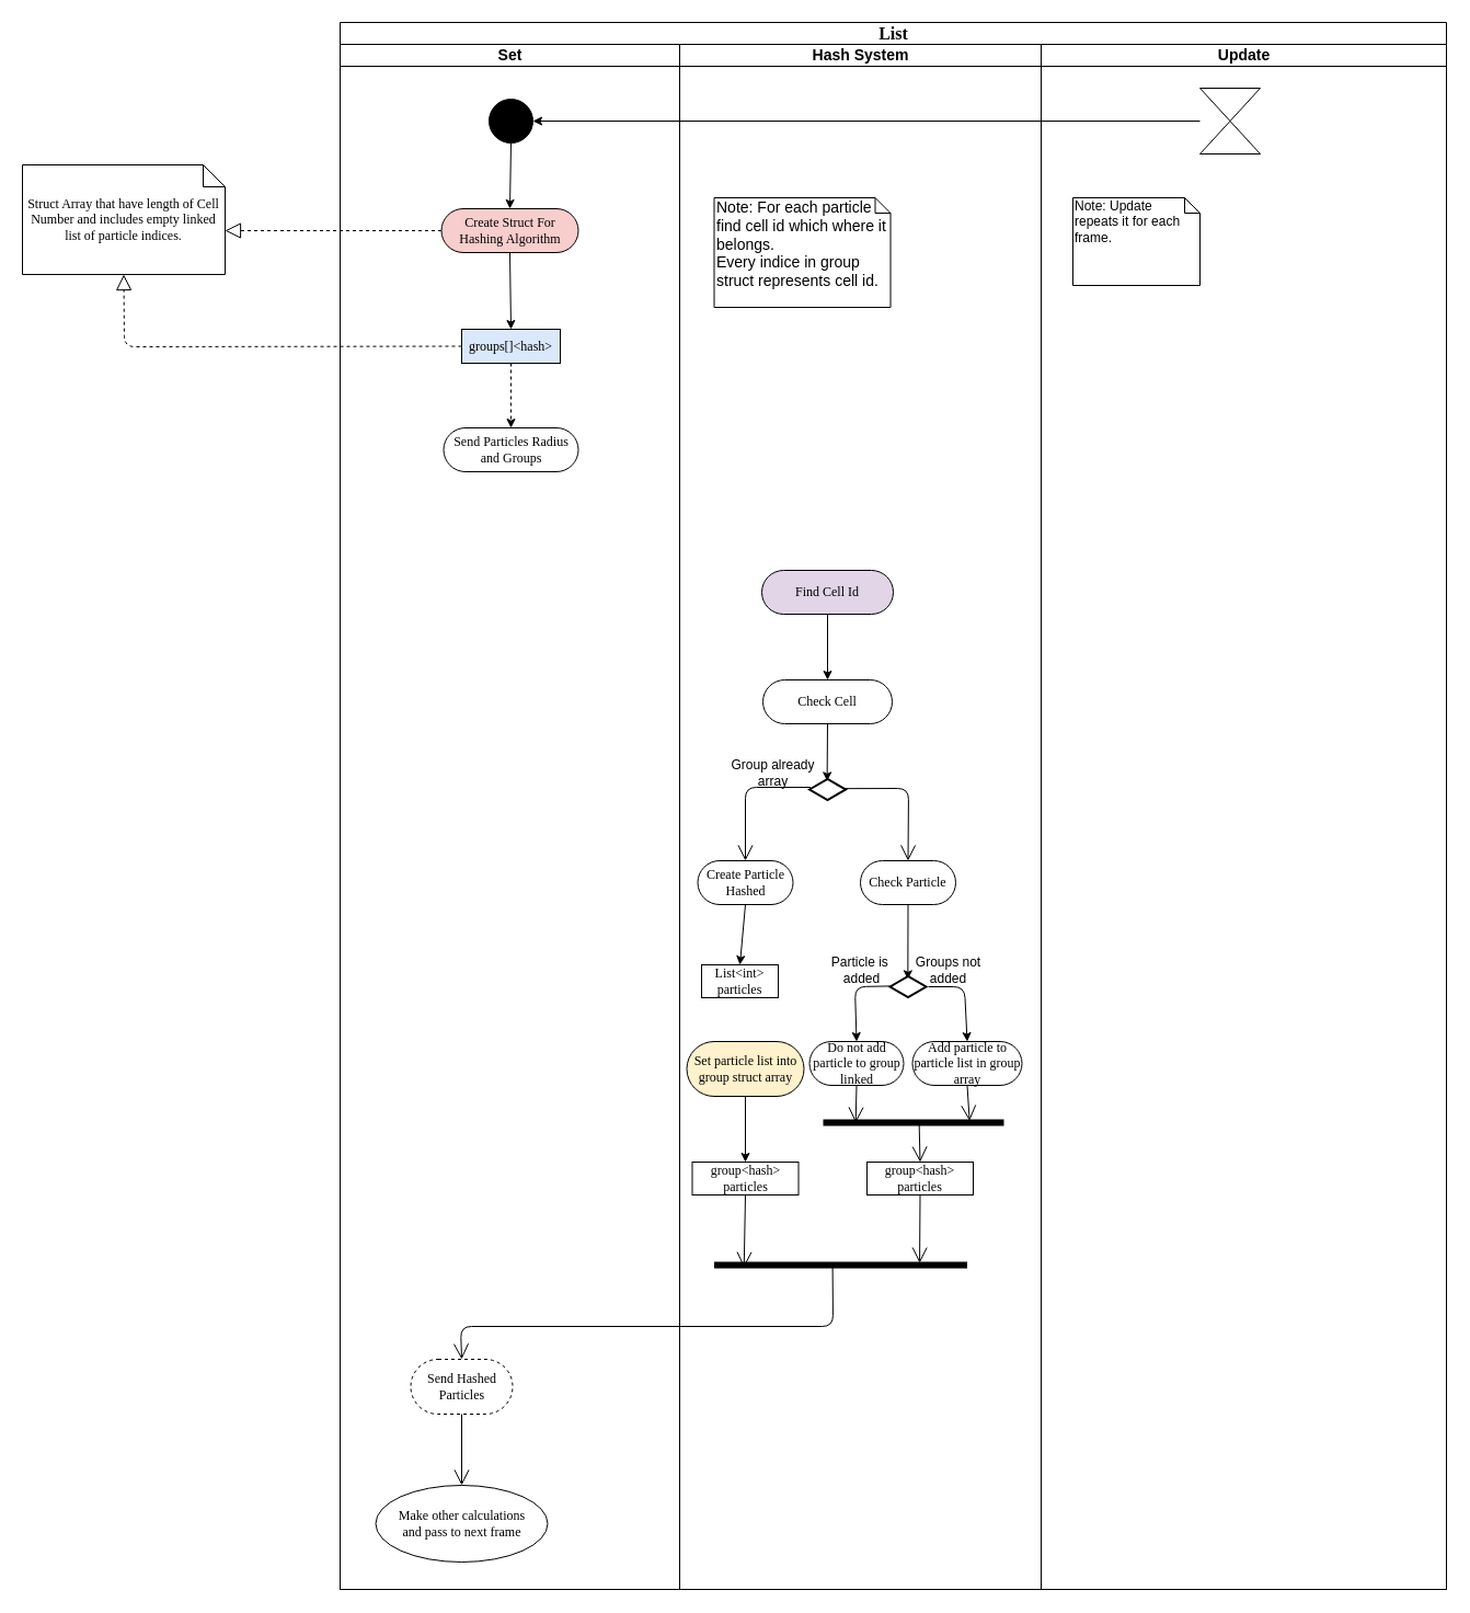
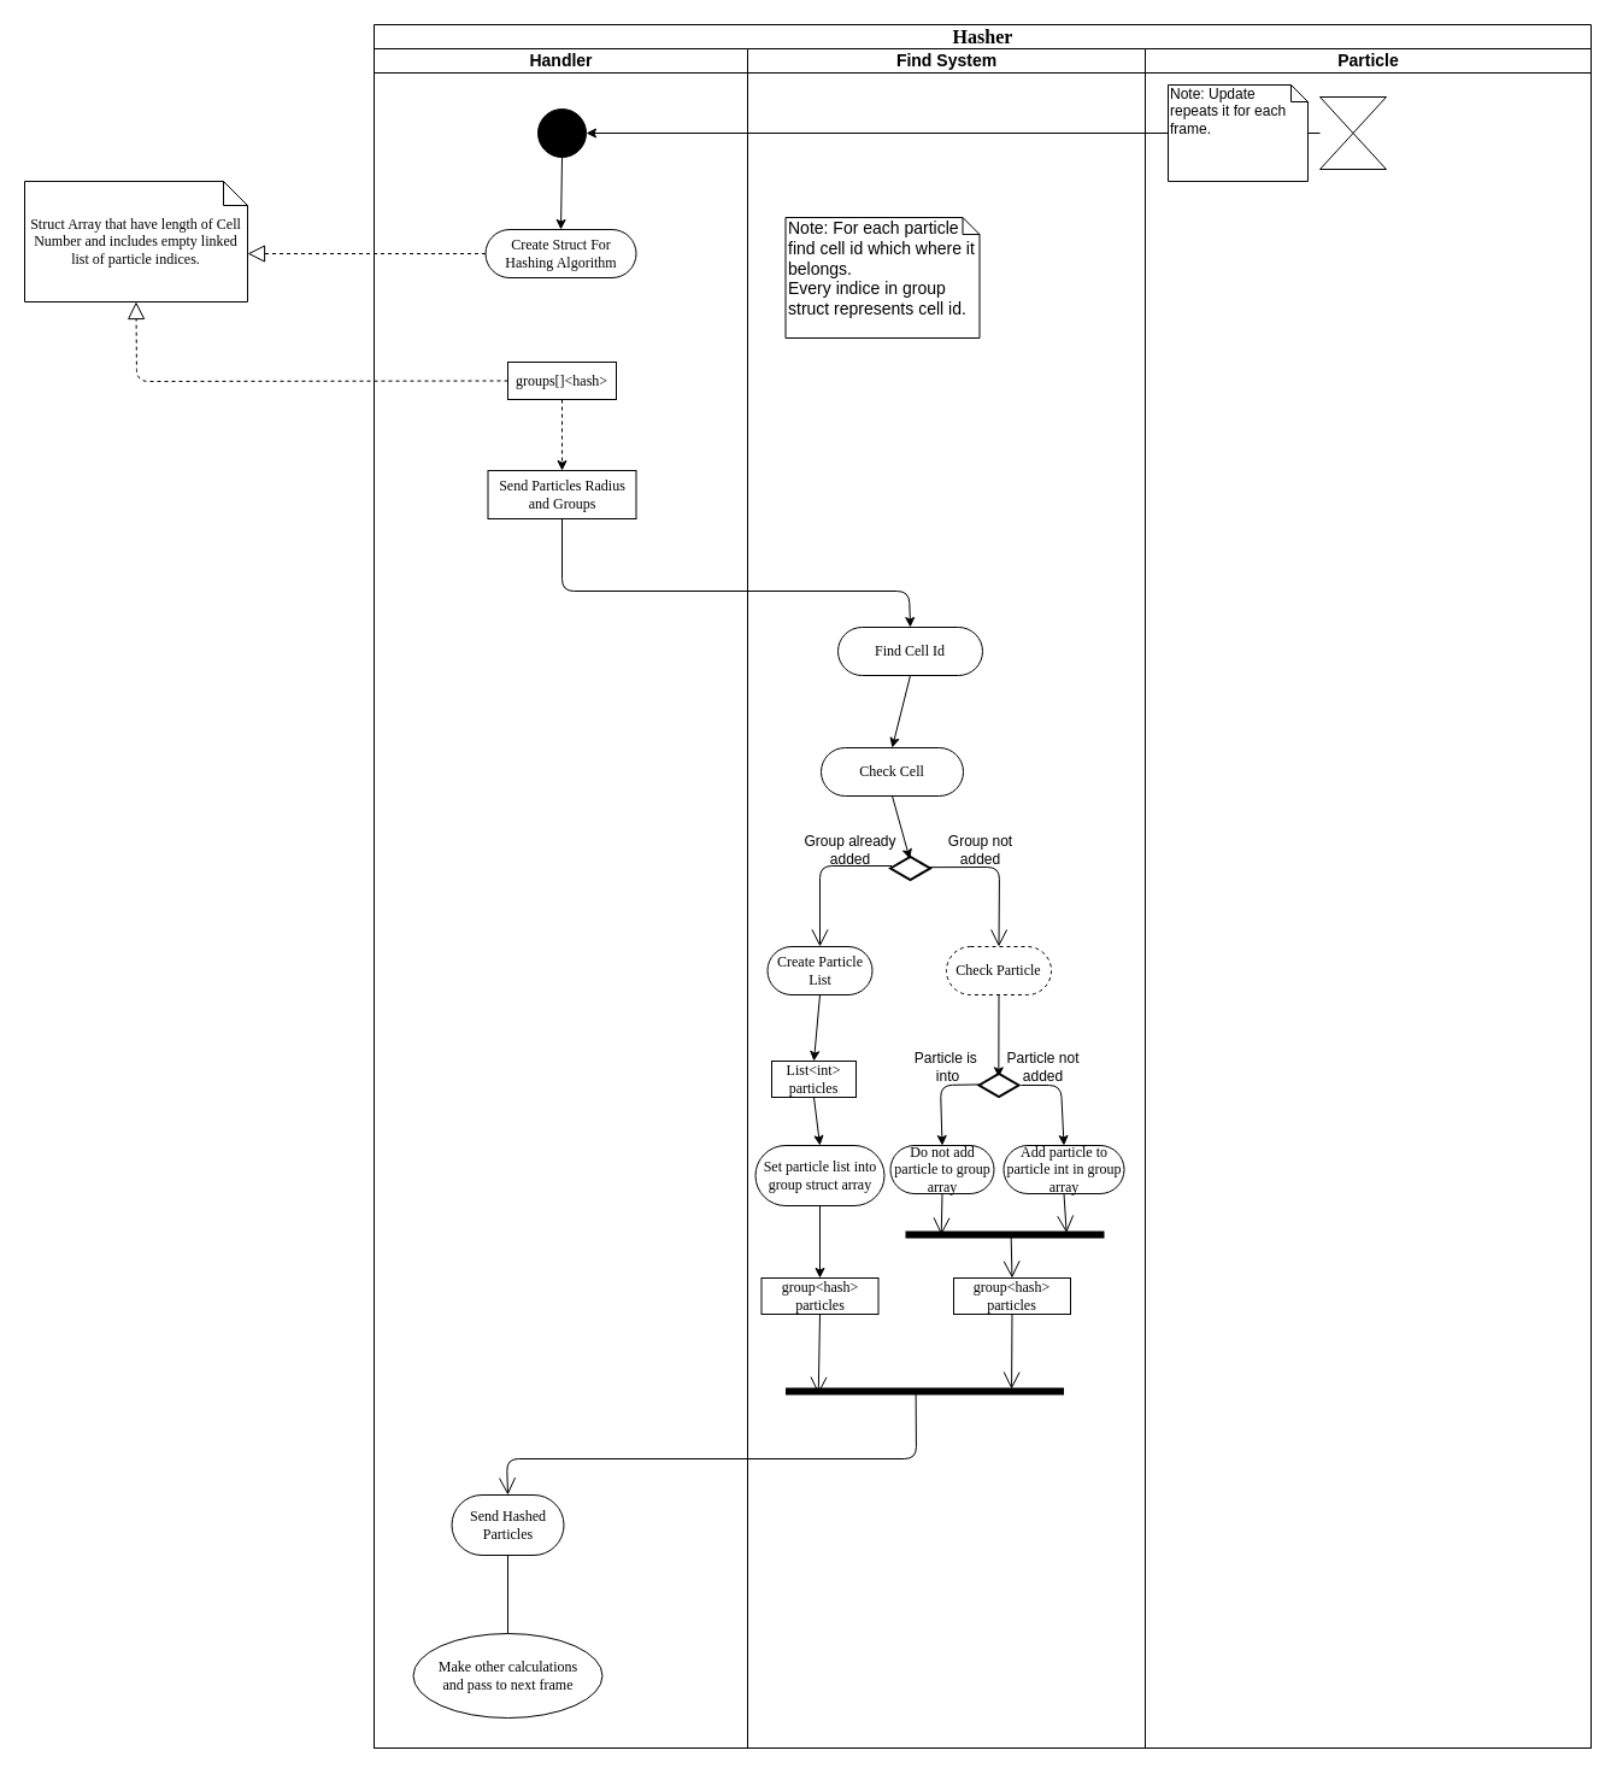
- <mxCell id="2" value="&lt;font style=&quot;font-size: 16px&quot;&gt;List&lt;/font&gt;" style="swimlane;html=1;childLayout=stackLayout;startSize=20;rounded=0;shadow=0;comic=0;labelBackgroundColor=none;strokeWidth=1;fontFamily=Verdana;fontSize=14;align=center;" parent="1" vertex="1"><mxGeometry x="310" y="20" width="1010" height="1430" as="geometry"><mxRectangle x="40" y="20" width="60" height="20" as="alternateBounds" /></mxGeometry></mxCell>
+ <mxCell id="2" value="&lt;font style=&quot;font-size: 16px&quot;&gt;Hasher&lt;/font&gt;" style="swimlane;html=1;childLayout=stackLayout;startSize=20;rounded=0;shadow=0;comic=0;labelBackgroundColor=none;strokeWidth=1;fontFamily=Verdana;fontSize=14;align=center;" parent="1" vertex="1"><mxGeometry x="310" y="20" width="1010" height="1430" as="geometry"><mxRectangle x="40" y="20" width="60" height="20" as="alternateBounds" /></mxGeometry></mxCell>
- <mxCell id="3" value="&lt;font style=&quot;font-size: 14px&quot;&gt;Set&lt;/font&gt;" style="swimlane;html=1;startSize=20;" parent="2" vertex="1"><mxGeometry y="20" width="310" height="1410" as="geometry" /></mxCell>
+ <mxCell id="3" value="&lt;font style=&quot;font-size: 14px&quot;&gt;Handler&lt;/font&gt;" style="swimlane;html=1;startSize=20;" parent="2" vertex="1"><mxGeometry y="20" width="310" height="1410" as="geometry" /></mxCell>
- <mxCell id="14" value="&lt;font style=&quot;font-size: 14px&quot;&gt;Hash System&lt;/font&gt;" style="swimlane;html=1;startSize=20;" parent="2" vertex="1"><mxGeometry x="310" y="20" width="330" height="1410" as="geometry" /></mxCell>
+ <mxCell id="14" value="&lt;font style=&quot;font-size: 14px&quot;&gt;Find System&lt;/font&gt;" style="swimlane;html=1;startSize=20;" parent="2" vertex="1"><mxGeometry x="310" y="20" width="330" height="1410" as="geometry" /></mxCell>
- <mxCell id="52" value="&lt;font style=&quot;font-size: 14px&quot;&gt;Update&lt;/font&gt;" style="swimlane;html=1;startSize=20;" parent="2" vertex="1"><mxGeometry x="640" y="20" width="370" height="1410" as="geometry" /></mxCell>
+ <mxCell id="52" value="&lt;font style=&quot;font-size: 14px&quot;&gt;Particle&lt;/font&gt;" style="swimlane;html=1;startSize=20;" parent="2" vertex="1"><mxGeometry x="640" y="20" width="370" height="1410" as="geometry" /></mxCell>
- <mxCell id="6" value="Create Struct For Hashing Algorithm" style="rounded=1;whiteSpace=wrap;html=1;shadow=0;comic=0;labelBackgroundColor=none;strokeWidth=1;fontFamily=Verdana;fontSize=12;align=center;arcSize=50;fillColor=#f8cecc;" parent="3" vertex="1"><mxGeometry x="92.5" y="150" width="125" height="40" as="geometry" /></mxCell>
+ <mxCell id="6" value="Create Struct For Hashing Algorithm" style="rounded=1;whiteSpace=wrap;html=1;shadow=0;comic=0;labelBackgroundColor=none;strokeWidth=1;fontFamily=Verdana;fontSize=12;align=center;arcSize=50;" parent="3" vertex="1"><mxGeometry x="92.5" y="150" width="125" height="40" as="geometry" /></mxCell>
- <mxCell id="53" value="Note: Update repeats it for each frame." style="shape=note;whiteSpace=wrap;html=1;size=14;verticalAlign=top;align=left;spacingTop=-6;strokeWidth=1;" parent="52" vertex="1"><mxGeometry x="29" y="140" width="116" height="80" as="geometry" /></mxCell>
+ <mxCell id="53" value="Note: Update repeats it for each frame." style="shape=note;whiteSpace=wrap;html=1;size=14;verticalAlign=top;align=left;spacingTop=-6;strokeWidth=1;" parent="52" vertex="1"><mxGeometry x="19" y="30" width="116" height="80" as="geometry" /></mxCell>
- <mxCell id="9" value="" style="endArrow=classic;html=1;exitX=0.5;exitY=1;exitDx=0;exitDy=0;entryX=0.5;entryY=0;entryDx=0;entryDy=0;" parent="3" source="6" target="7" edge="1"><mxGeometry width="50" height="50" relative="1" as="geometry"><mxPoint x="150" y="200" as="sourcePoint" /><mxPoint x="180" y="240" as="targetPoint" /></mxGeometry></mxCell>
- <mxCell id="7" value="groups[]&amp;lt;hash&amp;gt;" style="rounded=0;whiteSpace=wrap;html=1;shadow=0;comic=0;labelBackgroundColor=none;strokeWidth=1;fontFamily=Verdana;fontSize=12;align=center;arcSize=50;fillColor=#dae8fc;" parent="3" vertex="1"><mxGeometry x="111" y="260" width="90" height="31" as="geometry" /></mxCell>
+ <mxCell id="7" value="groups[]&amp;lt;hash&amp;gt;" style="rounded=0;whiteSpace=wrap;html=1;shadow=0;comic=0;labelBackgroundColor=none;strokeWidth=1;fontFamily=Verdana;fontSize=12;align=center;arcSize=50;" parent="3" vertex="1"><mxGeometry x="111" y="260" width="90" height="31" as="geometry" /></mxCell>
- <mxCell id="5" value="Send Particles Radius and Groups" style="rounded=1;whiteSpace=wrap;html=1;shadow=0;comic=0;labelBackgroundColor=none;strokeWidth=1;fontFamily=Verdana;fontSize=12;align=center;arcSize=50;" parent="3" vertex="1"><mxGeometry x="94.5" y="350" width="123" height="40" as="geometry" /></mxCell>
+ <mxCell id="5" value="Send Particles Radius and Groups" style="whiteSpace=wrap;html=1;shadow=0;comic=0;labelBackgroundColor=none;strokeWidth=1;fontFamily=Verdana;fontSize=12;align=center;arcSize=50;rounded=0;" parent="3" vertex="1"><mxGeometry x="94.5" y="350" width="123" height="40" as="geometry" /></mxCell>
+ <mxCell id="49" value="" style="endArrow=classic;html=1;exitX=0.5;exitY=1;exitDx=0;exitDy=0;entryX=0.5;entryY=0;entryDx=0;entryDy=0;" parent="2" source="5" target="15" edge="1"><mxGeometry width="50" height="50" relative="1" as="geometry"><mxPoint x="150" y="500" as="sourcePoint" /><mxPoint x="450" y="470" as="targetPoint" /><Array as="points"><mxPoint x="156" y="470" /><mxPoint x="444" y="470" /></Array></mxGeometry></mxCell>
- <mxCell id="15" value="Find Cell Id" style="rounded=1;whiteSpace=wrap;html=1;shadow=0;comic=0;labelBackgroundColor=none;strokeWidth=1;fontFamily=Verdana;fontSize=12;align=center;arcSize=50;fillColor=#e1d5e7;" parent="14" vertex="1"><mxGeometry x="75" y="480" width="120" height="40" as="geometry" /></mxCell>
+ <mxCell id="15" value="Find Cell Id" style="rounded=1;whiteSpace=wrap;html=1;shadow=0;comic=0;labelBackgroundColor=none;strokeWidth=1;fontFamily=Verdana;fontSize=12;align=center;arcSize=50;" parent="14" vertex="1"><mxGeometry x="75" y="480" width="120" height="40" as="geometry" /></mxCell>
- <mxCell id="17" value="Check Cell" style="rounded=1;whiteSpace=wrap;html=1;shadow=0;comic=0;labelBackgroundColor=none;strokeWidth=1;fontFamily=Verdana;fontSize=12;align=center;arcSize=50;" parent="14" vertex="1"><mxGeometry x="76" y="580" width="118" height="40" as="geometry" /></mxCell>
+ <mxCell id="17" value="Check Cell" style="rounded=1;whiteSpace=wrap;html=1;shadow=0;comic=0;labelBackgroundColor=none;strokeWidth=1;fontFamily=Verdana;fontSize=12;align=center;arcSize=50;" parent="14" vertex="1"><mxGeometry x="61" y="580" width="118" height="40" as="geometry" /></mxCell>
- <mxCell id="20" value="Group already &lt;br&gt;array" style="text;html=1;align=center;verticalAlign=middle;resizable=0;points=[];;autosize=1;" parent="14" vertex="1"><mxGeometry x="40" y="650" width="90" height="30" as="geometry" /></mxCell>
+ <mxCell id="20" value="Group already &lt;br&gt;added" style="text;html=1;align=center;verticalAlign=middle;resizable=0;points=[];;autosize=1;" parent="14" vertex="1"><mxGeometry x="40" y="650" width="90" height="30" as="geometry" /></mxCell>
+ <mxCell id="21" value="Group not &lt;br&gt;added" style="text;html=1;align=center;verticalAlign=middle;resizable=0;points=[];;autosize=1;" parent="14" vertex="1"><mxGeometry x="158" y="650" width="70" height="30" as="geometry" /></mxCell>
- <mxCell id="23" value="Create Particle Hashed" style="rounded=1;whiteSpace=wrap;html=1;shadow=0;comic=0;labelBackgroundColor=none;strokeWidth=1;fontFamily=Verdana;fontSize=12;align=center;arcSize=50;" parent="14" vertex="1"><mxGeometry x="16.5" y="745" width="87" height="40" as="geometry" /></mxCell>
+ <mxCell id="23" value="Create Particle List" style="rounded=1;whiteSpace=wrap;html=1;shadow=0;comic=0;labelBackgroundColor=none;strokeWidth=1;fontFamily=Verdana;fontSize=12;align=center;arcSize=50;" parent="14" vertex="1"><mxGeometry x="16.5" y="745" width="87" height="40" as="geometry" /></mxCell>
- <mxCell id="24" value="Check Particle" style="rounded=1;whiteSpace=wrap;html=1;shadow=0;comic=0;labelBackgroundColor=none;strokeWidth=1;fontFamily=Verdana;fontSize=12;align=center;arcSize=50;" parent="14" vertex="1"><mxGeometry x="165" y="745" width="87" height="40" as="geometry" /></mxCell>
+ <mxCell id="24" value="Check Particle" style="rounded=1;whiteSpace=wrap;html=1;shadow=0;comic=0;labelBackgroundColor=none;strokeWidth=1;fontFamily=Verdana;fontSize=12;align=center;arcSize=50;dashed=1;" parent="14" vertex="1"><mxGeometry x="165" y="745" width="87" height="40" as="geometry" /></mxCell>
- <mxCell id="43" value="Particle is&amp;nbsp;&lt;br&gt;added" style="text;html=1;align=center;verticalAlign=middle;resizable=0;points=[];;autosize=1;" parent="14" vertex="1"><mxGeometry x="131" y="830" width="70" height="30" as="geometry" /></mxCell>
+ <mxCell id="43" value="Particle is&amp;nbsp;&lt;br&gt;into" style="text;html=1;align=center;verticalAlign=middle;resizable=0;points=[];;autosize=1;" parent="14" vertex="1"><mxGeometry x="131" y="830" width="70" height="30" as="geometry" /></mxCell>
- <mxCell id="42" value="Groups not &lt;br&gt;added" style="text;html=1;align=center;verticalAlign=middle;resizable=0;points=[];;autosize=1;" parent="14" vertex="1"><mxGeometry x="205" y="830" width="80" height="30" as="geometry" /></mxCell>
+ <mxCell id="42" value="Particle not &lt;br&gt;added" style="text;html=1;align=center;verticalAlign=middle;resizable=0;points=[];;autosize=1;" parent="14" vertex="1"><mxGeometry x="205" y="830" width="80" height="30" as="geometry" /></mxCell>
+ <mxCell id="40" value="" style="endArrow=classic;html=1;entryX=0.5;entryY=0;entryDx=0;entryDy=0;exitX=0.5;exitY=1;exitDx=0;exitDy=0;" parent="14" source="25" target="26" edge="1"><mxGeometry width="50" height="50" relative="1" as="geometry"><mxPoint x="54.5" y="860" as="sourcePoint" /><mxPoint x="54.5" y="895" as="targetPoint" /></mxGeometry></mxCell>
- <mxCell id="45" value="Do not add particle to group linked" style="rounded=1;whiteSpace=wrap;html=1;shadow=0;comic=0;labelBackgroundColor=none;strokeWidth=1;fontFamily=Verdana;fontSize=12;align=center;arcSize=50;" parent="14" vertex="1"><mxGeometry x="118.5" y="910" width="86" height="40" as="geometry" /></mxCell>
+ <mxCell id="45" value="Do not add particle to group array" style="rounded=1;whiteSpace=wrap;html=1;shadow=0;comic=0;labelBackgroundColor=none;strokeWidth=1;fontFamily=Verdana;fontSize=12;align=center;arcSize=50;" parent="14" vertex="1"><mxGeometry x="118.5" y="910" width="86" height="40" as="geometry" /></mxCell>
- <mxCell id="27" value="Add particle to particle list in group array" style="rounded=1;whiteSpace=wrap;html=1;shadow=0;comic=0;labelBackgroundColor=none;strokeWidth=1;fontFamily=Verdana;fontSize=12;align=center;arcSize=50;" parent="14" vertex="1"><mxGeometry x="212.5" y="910" width="100" height="40" as="geometry" /></mxCell>
+ <mxCell id="27" value="Add particle to particle int in group array" style="rounded=1;whiteSpace=wrap;html=1;shadow=0;comic=0;labelBackgroundColor=none;strokeWidth=1;fontFamily=Verdana;fontSize=12;align=center;arcSize=50;" parent="14" vertex="1"><mxGeometry x="212.5" y="910" width="100" height="40" as="geometry" /></mxCell>
- <mxCell id="26" value="Set particle list into group struct array" style="rounded=1;whiteSpace=wrap;html=1;shadow=0;comic=0;labelBackgroundColor=none;strokeWidth=1;fontFamily=Verdana;fontSize=12;align=center;arcSize=50;fillColor=#fff2cc;" parent="14" vertex="1"><mxGeometry x="6.5" y="910" width="107" height="50" as="geometry" /></mxCell>
+ <mxCell id="26" value="Set particle list into group struct array" style="rounded=1;whiteSpace=wrap;html=1;shadow=0;comic=0;labelBackgroundColor=none;strokeWidth=1;fontFamily=Verdana;fontSize=12;align=center;arcSize=50;" parent="14" vertex="1"><mxGeometry x="6.5" y="910" width="107" height="50" as="geometry" /></mxCell>
- <mxCell id="11" value="Send Hashed Particles" style="rounded=1;whiteSpace=wrap;html=1;shadow=0;comic=0;labelBackgroundColor=none;strokeWidth=1;fontFamily=Verdana;fontSize=12;align=center;arcSize=50;dashed=1;" parent="3" vertex="1"><mxGeometry x="64.5" y="1200" width="93" height="50" as="geometry" /></mxCell>
+ <mxCell id="11" value="Send Hashed Particles" style="rounded=1;whiteSpace=wrap;html=1;shadow=0;comic=0;labelBackgroundColor=none;strokeWidth=1;fontFamily=Verdana;fontSize=12;align=center;arcSize=50;" parent="3" vertex="1"><mxGeometry x="64.5" y="1200" width="93" height="50" as="geometry" /></mxCell>
- <mxCell id="13" value="" style="endArrow=open;endFill=1;endSize=12;html=1;fontSize=14;exitX=0.5;exitY=1;exitDx=0;exitDy=0;entryX=0.5;entryY=0;entryDx=0;entryDy=0;" parent="3" source="11" target="12" edge="1"><mxGeometry width="160" relative="1" as="geometry"><mxPoint x="181" y="1225" as="sourcePoint" /><mxPoint x="179.758" y="1291.272" as="targetPoint" /></mxGeometry></mxCell>
+ <mxCell id="13" value="" style="endArrow=none;endFill=1;endSize=12;html=1;fontSize=14;exitX=0.5;exitY=1;exitDx=0;exitDy=0;entryX=0.5;entryY=0;entryDx=0;entryDy=0;" parent="3" source="11" target="12" edge="1"><mxGeometry width="160" relative="1" as="geometry"><mxPoint x="181" y="1225" as="sourcePoint" /><mxPoint x="179.758" y="1291.272" as="targetPoint" /></mxGeometry></mxCell>
